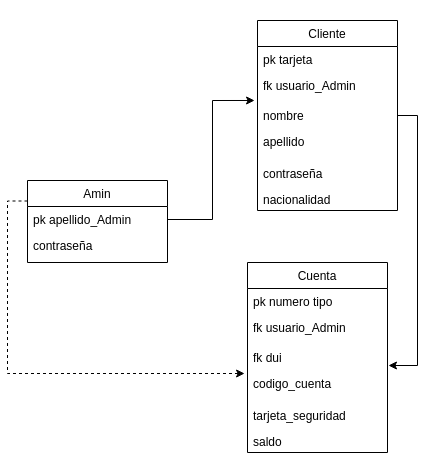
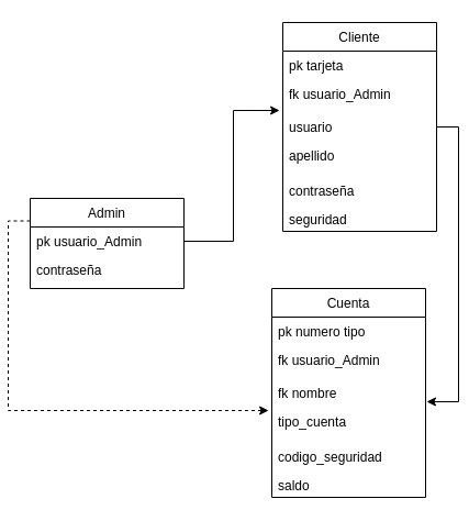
- <mxCell id="5" value="nombre" style="text;strokeColor=none;fillColor=none;align=left;verticalAlign=top;spacingLeft=4;spacingRight=4;overflow=hidden;rotatable=0;points=[[0,0.5],[1,0.5]];portConstraint=eastwest;" vertex="1" parent="2"><mxGeometry y="82" width="140" height="26" as="geometry" /></mxCell>
+ <mxCell id="5" value="usuario" style="text;strokeColor=none;fillColor=none;align=left;verticalAlign=top;spacingLeft=4;spacingRight=4;overflow=hidden;rotatable=0;points=[[0,0.5],[1,0.5]];portConstraint=eastwest;" vertex="1" parent="2"><mxGeometry y="82" width="140" height="26" as="geometry" /></mxCell>
- <mxCell id="10" value="Amin" style="swimlane;fontStyle=0;childLayout=stackLayout;horizontal=1;startSize=26;fillColor=none;horizontalStack=0;resizeParent=1;resizeParentMax=0;resizeLast=0;collapsible=1;marginBottom=0;" vertex="1" parent="1"><mxGeometry x="20" y="180" width="140" height="82" as="geometry" /></mxCell>
+ <mxCell id="10" value="Admin" style="swimlane;fontStyle=0;childLayout=stackLayout;horizontal=1;startSize=26;fillColor=none;horizontalStack=0;resizeParent=1;resizeParentMax=0;resizeLast=0;collapsible=1;marginBottom=0;" vertex="1" parent="1"><mxGeometry x="20" y="180" width="140" height="82" as="geometry" /></mxCell>
- <mxCell id="8" value="nacionalidad" style="text;strokeColor=none;fillColor=none;align=left;verticalAlign=top;spacingLeft=4;spacingRight=4;overflow=hidden;rotatable=0;points=[[0,0.5],[1,0.5]];portConstraint=eastwest;" vertex="1" parent="2"><mxGeometry y="166" width="140" height="24" as="geometry" /></mxCell>
+ <mxCell id="8" value="seguridad" style="text;strokeColor=none;fillColor=none;align=left;verticalAlign=top;spacingLeft=4;spacingRight=4;overflow=hidden;rotatable=0;points=[[0,0.5],[1,0.5]];portConstraint=eastwest;" vertex="1" parent="2"><mxGeometry y="166" width="140" height="24" as="geometry" /></mxCell>
- <mxCell id="11" value="pk apellido_Admin" style="text;strokeColor=none;fillColor=none;align=left;verticalAlign=top;spacingLeft=4;spacingRight=4;overflow=hidden;rotatable=0;points=[[0,0.5],[1,0.5]];portConstraint=eastwest;" vertex="1" parent="10"><mxGeometry y="26" width="140" height="26" as="geometry" /></mxCell>
+ <mxCell id="11" value="pk usuario_Admin" style="text;strokeColor=none;fillColor=none;align=left;verticalAlign=top;spacingLeft=4;spacingRight=4;overflow=hidden;rotatable=0;points=[[0,0.5],[1,0.5]];portConstraint=eastwest;" vertex="1" parent="10"><mxGeometry y="26" width="140" height="26" as="geometry" /></mxCell>
- <mxCell id="16" value="fk dui" style="text;strokeColor=none;fillColor=none;align=left;verticalAlign=top;spacingLeft=4;spacingRight=4;overflow=hidden;rotatable=0;points=[[0,0.5],[1,0.5]];portConstraint=eastwest;" vertex="1" parent="13"><mxGeometry y="82" width="140" height="26" as="geometry" /></mxCell>
+ <mxCell id="16" value="fk nombre" style="text;strokeColor=none;fillColor=none;align=left;verticalAlign=top;spacingLeft=4;spacingRight=4;overflow=hidden;rotatable=0;points=[[0,0.5],[1,0.5]];portConstraint=eastwest;" vertex="1" parent="13"><mxGeometry y="82" width="140" height="26" as="geometry" /></mxCell>
- <mxCell id="17" value="codigo_cuenta" style="text;strokeColor=none;fillColor=none;align=left;verticalAlign=top;spacingLeft=4;spacingRight=4;overflow=hidden;rotatable=0;points=[[0,0.5],[1,0.5]];portConstraint=eastwest;" vertex="1" parent="13"><mxGeometry y="108" width="140" height="32" as="geometry" /></mxCell>
+ <mxCell id="17" value="tipo_cuenta" style="text;strokeColor=none;fillColor=none;align=left;verticalAlign=top;spacingLeft=4;spacingRight=4;overflow=hidden;rotatable=0;points=[[0,0.5],[1,0.5]];portConstraint=eastwest;" vertex="1" parent="13"><mxGeometry y="108" width="140" height="32" as="geometry" /></mxCell>
- <mxCell id="18" value="tarjeta_seguridad" style="text;strokeColor=none;fillColor=none;align=left;verticalAlign=top;spacingLeft=4;spacingRight=4;overflow=hidden;rotatable=0;points=[[0,0.5],[1,0.5]];portConstraint=eastwest;" vertex="1" parent="13"><mxGeometry y="140" width="140" height="26" as="geometry" /></mxCell>
+ <mxCell id="18" value="codigo_seguridad" style="text;strokeColor=none;fillColor=none;align=left;verticalAlign=top;spacingLeft=4;spacingRight=4;overflow=hidden;rotatable=0;points=[[0,0.5],[1,0.5]];portConstraint=eastwest;" vertex="1" parent="13"><mxGeometry y="140" width="140" height="26" as="geometry" /></mxCell>
